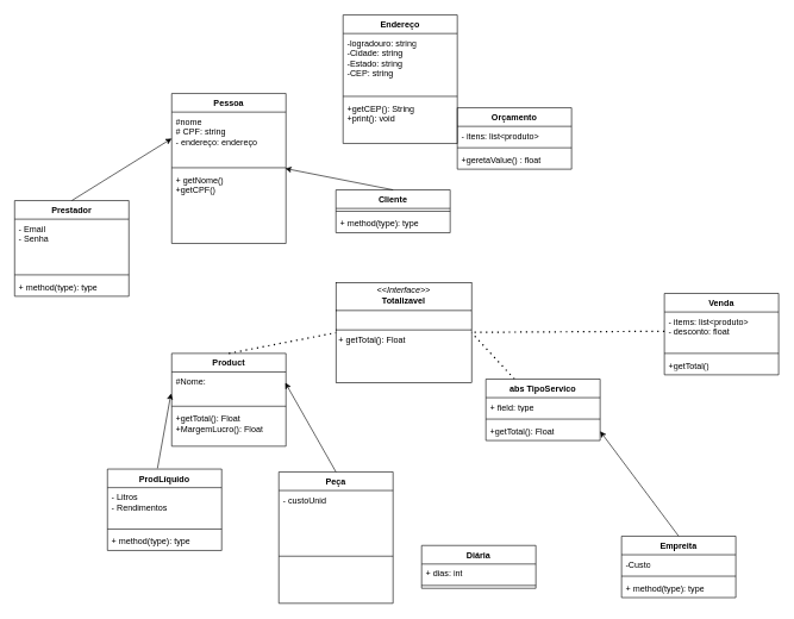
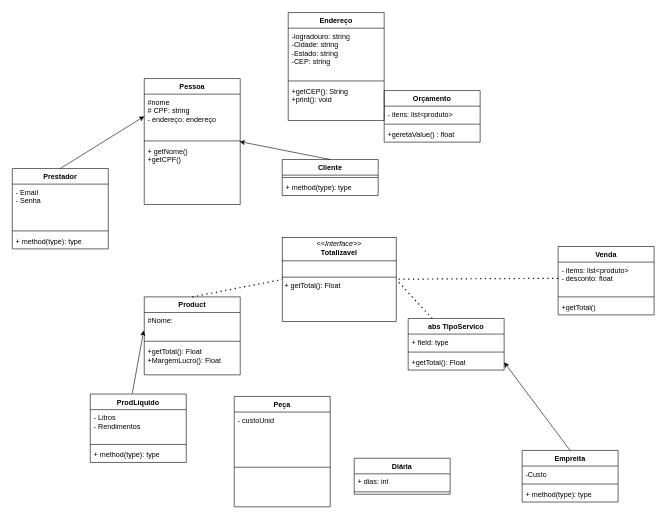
- <mxCell id="30" value="" style="endArrow=classic;html=1;rounded=0;entryX=0.994;entryY=0.341;entryDx=0;entryDy=0;entryPerimeter=0;exitX=0.5;exitY=0;exitDx=0;exitDy=0;" parent="1" target="3" edge="1" source="27"><mxGeometry width="50" height="50" relative="1" as="geometry"><mxPoint x="420" y="650" as="sourcePoint" /><mxPoint x="480" y="460" as="targetPoint" /></mxGeometry></mxCell>
